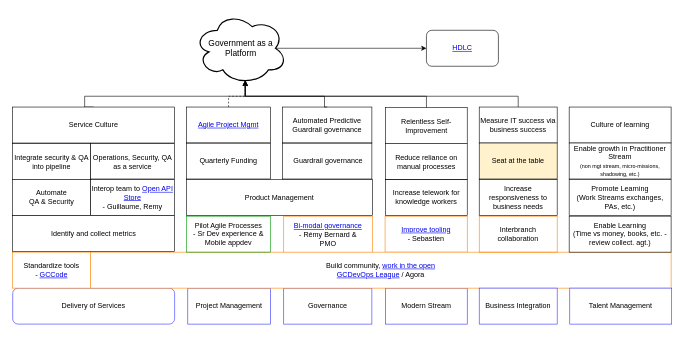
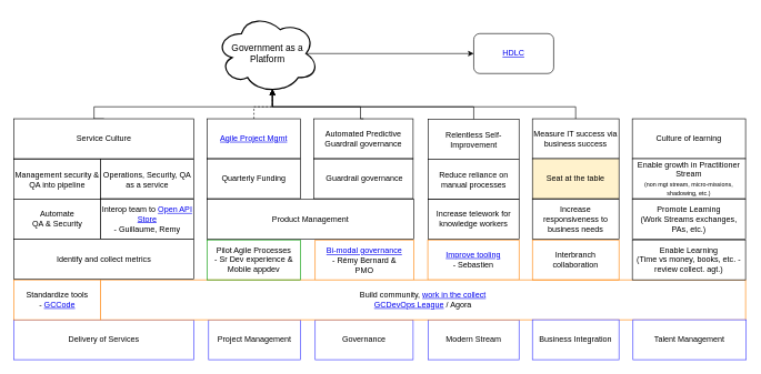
- <mxCell id="16" value="Integrate security &amp;amp; QA into pipeline" style="rounded=0;whiteSpace=wrap;html=1;strokeColor=#000000;" parent="1" vertex="1"><mxGeometry x="20" y="239" width="130" height="60" as="geometry" /></mxCell>
+ <mxCell id="16" value="Management security &amp;amp; QA into pipeline" style="rounded=0;whiteSpace=wrap;html=1;strokeColor=#000000;" parent="1" vertex="1"><mxGeometry x="20" y="239" width="130" height="60" as="geometry" /></mxCell>
- <mxCell id="11" value="&lt;div&gt;Build community, &lt;a href=&quot;https://github.com/sara-sabr/ITStrategy/blob/master/Strategies/TransitionToPartner.md#7-transition-to-working-in-the-open-by-default&quot;&gt;work in the open&lt;/a&gt;&lt;br&gt;&lt;/div&gt;&lt;div&gt;&lt;a href=&quot;https://twitter.com/search?q=%23GCDevOpsLeague&amp;amp;src=tyah&quot;&gt;GCDevOps League&lt;/a&gt; / Agora&lt;br&gt;&lt;/div&gt;" style="rounded=0;whiteSpace=wrap;html=1;strokeColor=#FF8000;" parent="1" vertex="1"><mxGeometry x="150" y="420" width="968" height="60" as="geometry" /></mxCell>
+ <mxCell id="11" value="&lt;div&gt;Build community, &lt;a href=&quot;https://github.com/sara-sabr/ITStrategy/blob/master/Strategies/TransitionToPartner.md#7-transition-to-working-in-the-open-by-default&quot;&gt;work in the collect&lt;/a&gt;&lt;br&gt;&lt;/div&gt;&lt;div&gt;&lt;a href=&quot;https://twitter.com/search?q=%23GCDevOpsLeague&amp;amp;src=tyah&quot;&gt;GCDevOps League&lt;/a&gt; / Agora&lt;br&gt;&lt;/div&gt;" style="rounded=0;whiteSpace=wrap;html=1;strokeColor=#FF8000;" parent="1" vertex="1"><mxGeometry x="150" y="420" width="968" height="60" as="geometry" /></mxCell>
- <mxCell id="5" value="Delivery of Services" style="whiteSpace=wrap;html=1;strokeColor=#3333FF;rounded=1;" parent="1" vertex="1"><mxGeometry x="20" y="480" width="270" height="60" as="geometry" /></mxCell>
+ <mxCell id="5" value="Delivery of Services" style="rounded=0;whiteSpace=wrap;html=1;strokeColor=#3333FF;" parent="1" vertex="1"><mxGeometry x="20" y="480" width="270" height="60" as="geometry" /></mxCell>
